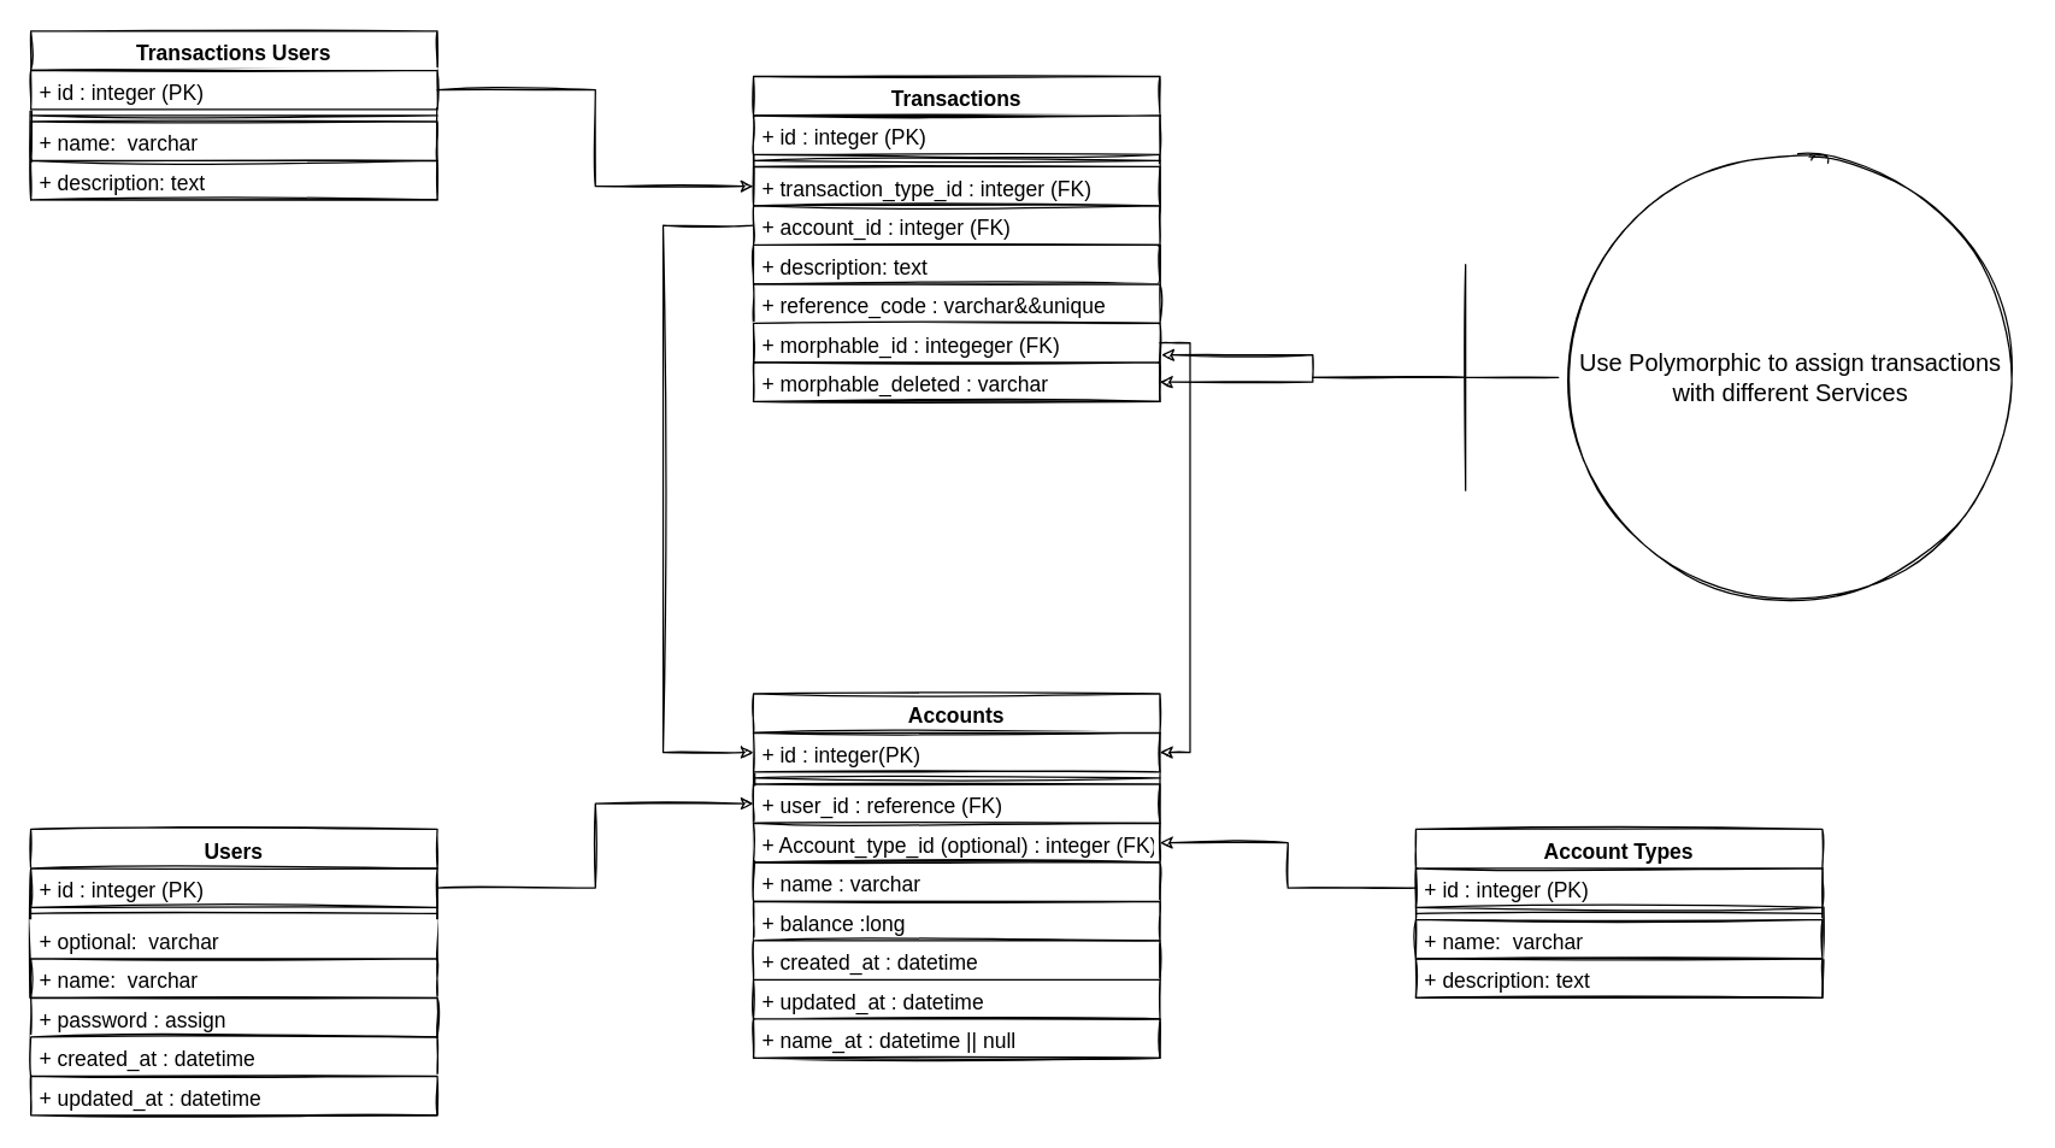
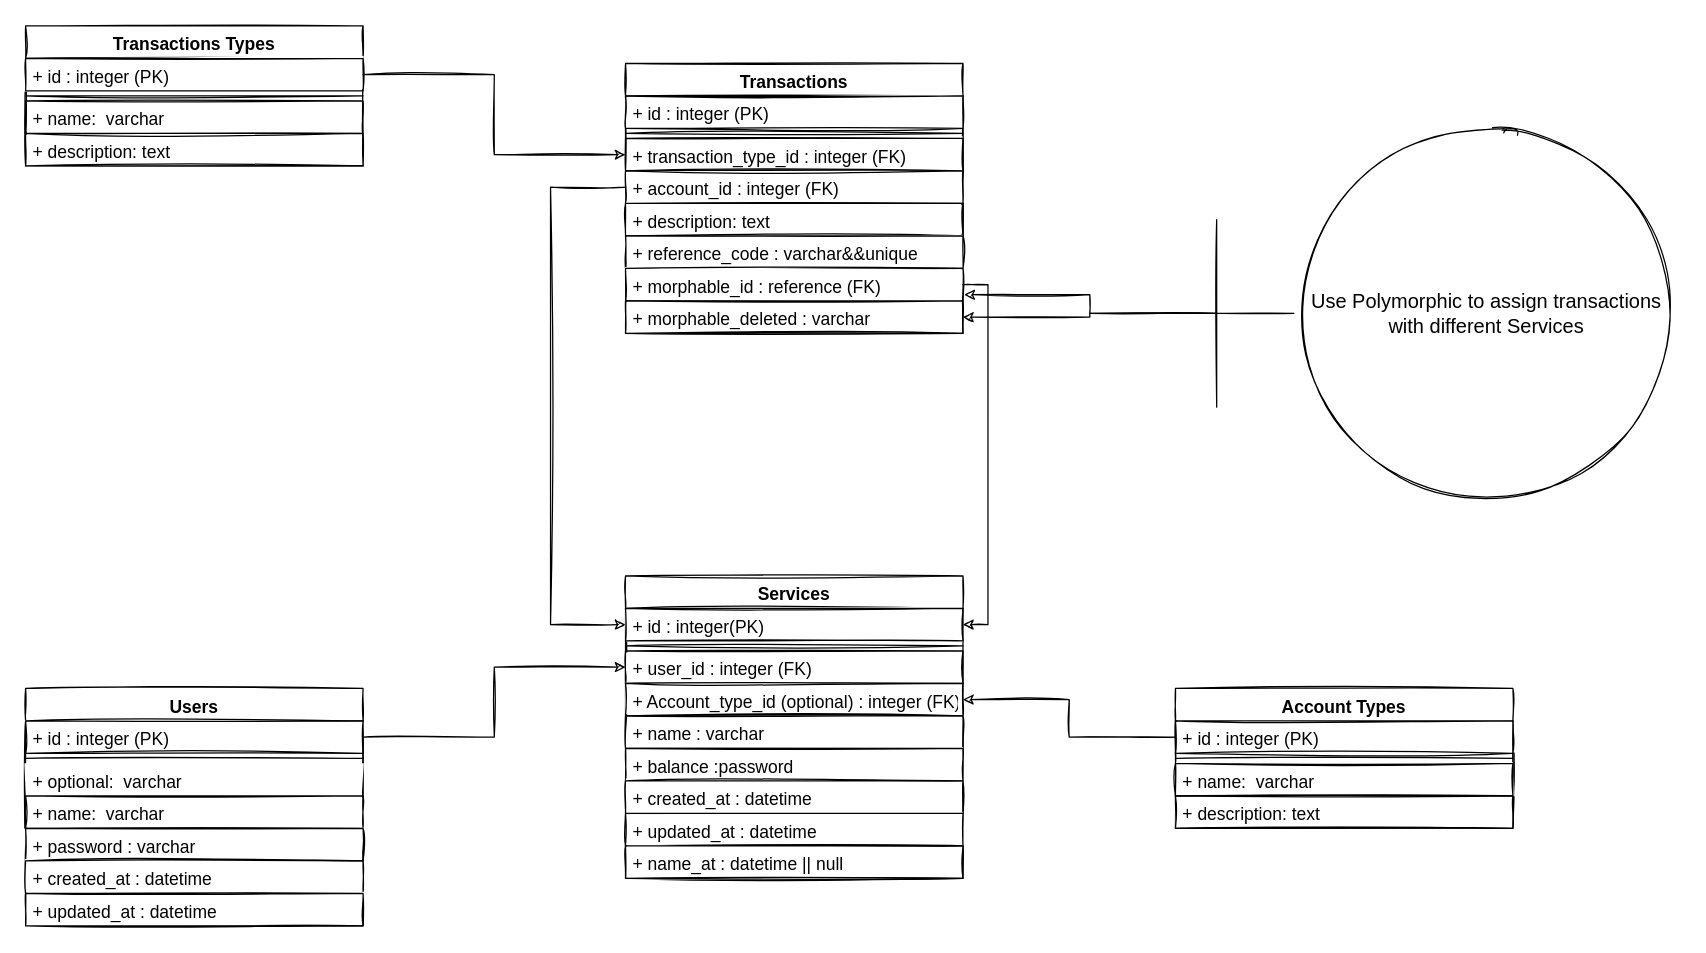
- <mxCell id="27" value="Transactions Users" style="swimlane;fontStyle=1;align=center;verticalAlign=top;childLayout=stackLayout;horizontal=1;startSize=26;horizontalStack=0;resizeParent=1;resizeParentMax=0;resizeLast=0;collapsible=1;marginBottom=0;sketch=1;fontSize=14;fillColor=default;" vertex="1" parent="1"><mxGeometry x="20" width="270" height="112" as="geometry" y="20" /></mxCell>
+ <mxCell id="27" value="Transactions Types" style="swimlane;fontStyle=1;align=center;verticalAlign=top;childLayout=stackLayout;horizontal=1;startSize=26;horizontalStack=0;resizeParent=1;resizeParentMax=0;resizeLast=0;collapsible=1;marginBottom=0;sketch=1;fontSize=14;fillColor=default;" vertex="1" parent="1"><mxGeometry x="20" width="270" height="112" as="geometry" y="20" /></mxCell>
- <mxCell id="39" value="+ morphable_id : integeger (FK)" style="text;strokeColor=default;fillColor=default;align=left;verticalAlign=top;spacingLeft=4;spacingRight=4;overflow=hidden;rotatable=0;points=[[0,0.5],[1,0.5]];portConstraint=eastwest;sketch=1;fontSize=14;" vertex="1" parent="32"><mxGeometry y="164" width="270" height="26" as="geometry" /></mxCell>
+ <mxCell id="39" value="+ morphable_id : reference (FK)" style="text;strokeColor=default;fillColor=default;align=left;verticalAlign=top;spacingLeft=4;spacingRight=4;overflow=hidden;rotatable=0;points=[[0,0.5],[1,0.5]];portConstraint=eastwest;sketch=1;fontSize=14;" vertex="1" parent="32"><mxGeometry y="164" width="270" height="26" as="geometry" /></mxCell>
- <mxCell id="2" value="Accounts&#10;" style="swimlane;fontStyle=1;align=center;verticalAlign=top;childLayout=stackLayout;horizontal=1;startSize=26;horizontalStack=0;resizeParent=1;resizeParentMax=0;resizeLast=0;collapsible=1;marginBottom=0;sketch=1;fontSize=14;fillColor=default;strokeColor=default;" vertex="1" parent="1"><mxGeometry x="500" y="460" width="270" height="242" as="geometry" /></mxCell>
+ <mxCell id="2" value="Services&#10;" style="swimlane;fontStyle=1;align=center;verticalAlign=top;childLayout=stackLayout;horizontal=1;startSize=26;horizontalStack=0;resizeParent=1;resizeParentMax=0;resizeLast=0;collapsible=1;marginBottom=0;sketch=1;fontSize=14;fillColor=default;strokeColor=default;" vertex="1" parent="1"><mxGeometry x="500" y="460" width="270" height="242" as="geometry" /></mxCell>
- <mxCell id="5" value="+ user_id : reference (FK)" style="text;strokeColor=default;fillColor=default;align=left;verticalAlign=top;spacingLeft=4;spacingRight=4;overflow=hidden;rotatable=0;points=[[0,0.5],[1,0.5]];portConstraint=eastwest;sketch=1;fontSize=14;" vertex="1" parent="2"><mxGeometry y="60" width="270" height="26" as="geometry" /></mxCell>
+ <mxCell id="5" value="+ user_id : integer (FK)" style="text;strokeColor=default;fillColor=default;align=left;verticalAlign=top;spacingLeft=4;spacingRight=4;overflow=hidden;rotatable=0;points=[[0,0.5],[1,0.5]];portConstraint=eastwest;sketch=1;fontSize=14;" vertex="1" parent="2"><mxGeometry y="60" width="270" height="26" as="geometry" /></mxCell>
- <mxCell id="8" value="+ balance :long " style="text;strokeColor=default;fillColor=default;align=left;verticalAlign=top;spacingLeft=4;spacingRight=4;overflow=hidden;rotatable=0;points=[[0,0.5],[1,0.5]];portConstraint=eastwest;sketch=1;fontSize=14;" vertex="1" parent="2"><mxGeometry y="138" width="270" height="26" as="geometry" /></mxCell>
+ <mxCell id="8" value="+ balance :password " style="text;strokeColor=default;fillColor=default;align=left;verticalAlign=top;spacingLeft=4;spacingRight=4;overflow=hidden;rotatable=0;points=[[0,0.5],[1,0.5]];portConstraint=eastwest;sketch=1;fontSize=14;" vertex="1" parent="2"><mxGeometry y="138" width="270" height="26" as="geometry" /></mxCell>
- <mxCell id="17" value="+ password : assign" style="text;strokeColor=default;fillColor=default;align=left;verticalAlign=top;spacingLeft=4;spacingRight=4;overflow=hidden;rotatable=0;points=[[0,0.5],[1,0.5]];portConstraint=eastwest;sketch=1;fontSize=14;" vertex="1" parent="12"><mxGeometry y="112" width="270" height="26" as="geometry" /></mxCell>
+ <mxCell id="17" value="+ password : varchar" style="text;strokeColor=default;fillColor=default;align=left;verticalAlign=top;spacingLeft=4;spacingRight=4;overflow=hidden;rotatable=0;points=[[0,0.5],[1,0.5]];portConstraint=eastwest;sketch=1;fontSize=14;" vertex="1" parent="12"><mxGeometry y="112" width="270" height="26" as="geometry" /></mxCell>
